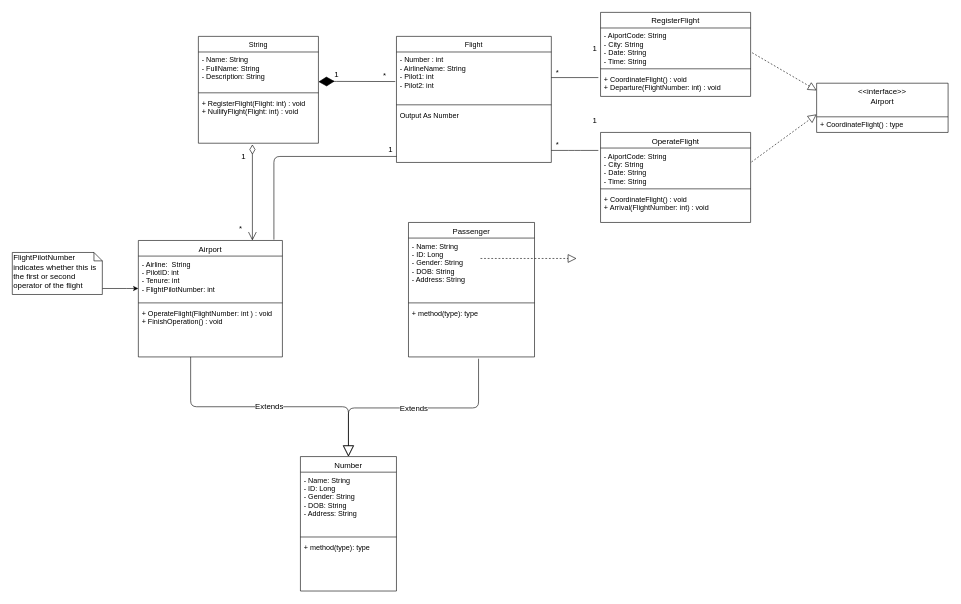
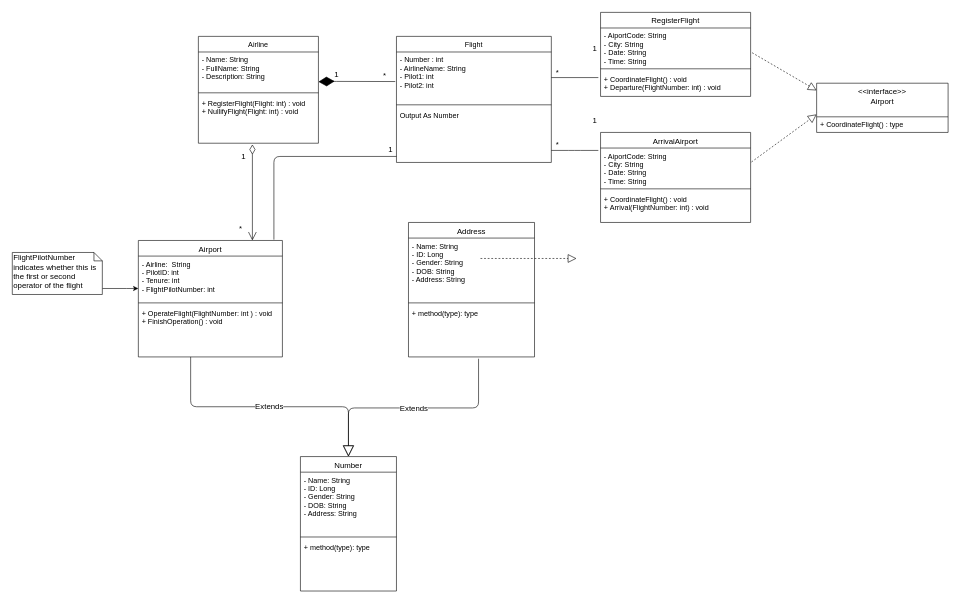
- <mxCell id="27" value="String" style="swimlane;fontStyle=0;align=center;verticalAlign=top;childLayout=stackLayout;horizontal=1;startSize=26;horizontalStack=0;resizeParent=1;resizeLast=0;collapsible=1;marginBottom=0;rounded=0;shadow=0;strokeWidth=1;" parent="1" vertex="1"><mxGeometry x="330" y="60" width="200" height="178" as="geometry"><mxRectangle x="230" y="140" width="160" height="26" as="alternateBounds" /></mxGeometry></mxCell>
+ <mxCell id="27" value="Airline" style="swimlane;fontStyle=0;align=center;verticalAlign=top;childLayout=stackLayout;horizontal=1;startSize=26;horizontalStack=0;resizeParent=1;resizeLast=0;collapsible=1;marginBottom=0;rounded=0;shadow=0;strokeWidth=1;" parent="1" vertex="1"><mxGeometry x="330" y="60" width="200" height="178" as="geometry"><mxRectangle x="230" y="140" width="160" height="26" as="alternateBounds" /></mxGeometry></mxCell>
- <mxCell id="17" value="OperateFlight" style="swimlane;fontStyle=0;align=center;verticalAlign=top;childLayout=stackLayout;horizontal=1;startSize=26;horizontalStack=0;resizeParent=1;resizeParentMax=0;resizeLast=0;collapsible=1;marginBottom=0;fontSize=13;" vertex="1" parent="1"><mxGeometry x="1000" y="220" width="250" height="150" as="geometry" /></mxCell>
+ <mxCell id="17" value="ArrivalAirport" style="swimlane;fontStyle=0;align=center;verticalAlign=top;childLayout=stackLayout;horizontal=1;startSize=26;horizontalStack=0;resizeParent=1;resizeParentMax=0;resizeLast=0;collapsible=1;marginBottom=0;fontSize=13;" vertex="1" parent="1"><mxGeometry x="1000" y="220" width="250" height="150" as="geometry" /></mxCell>
- <mxCell id="41" value="Passenger" style="swimlane;fontStyle=0;align=center;verticalAlign=top;childLayout=stackLayout;horizontal=1;startSize=26;horizontalStack=0;resizeParent=1;resizeParentMax=0;resizeLast=0;collapsible=1;marginBottom=0;fontSize=13;" vertex="1" parent="1"><mxGeometry x="680" y="370" width="210" height="224" as="geometry" /></mxCell>
+ <mxCell id="41" value="Address" style="swimlane;fontStyle=0;align=center;verticalAlign=top;childLayout=stackLayout;horizontal=1;startSize=26;horizontalStack=0;resizeParent=1;resizeParentMax=0;resizeLast=0;collapsible=1;marginBottom=0;fontSize=13;" vertex="1" parent="1"><mxGeometry x="680" y="370" width="210" height="224" as="geometry" /></mxCell>
